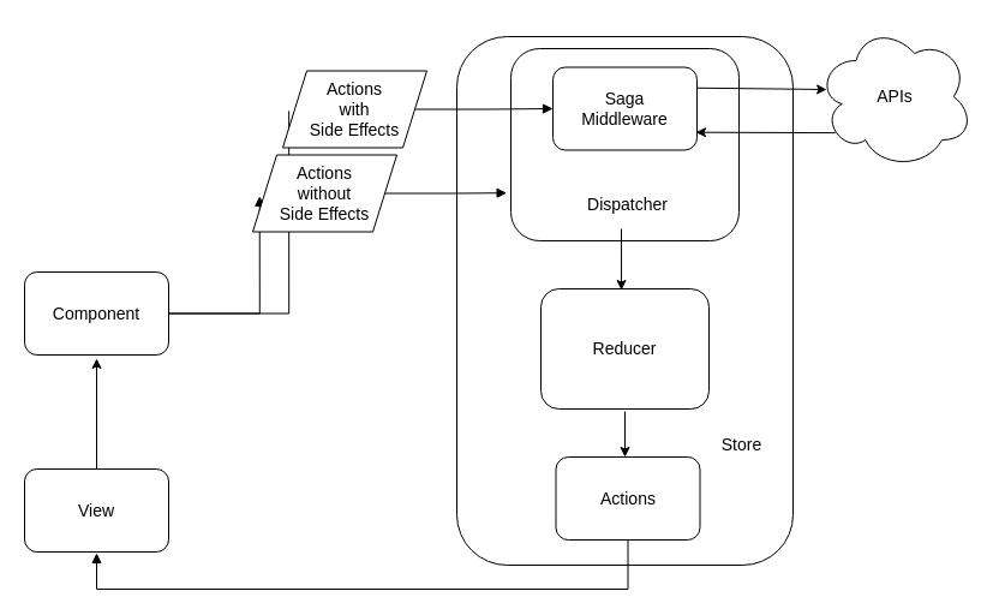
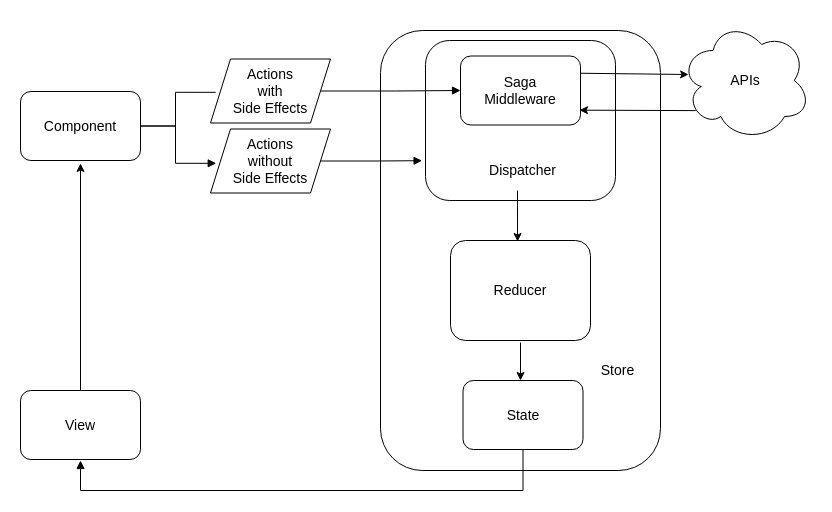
- <mxCell id="21" value="&lt;font style=&quot;font-size: 14px&quot;&gt;Actions&lt;br&gt;with&lt;br&gt;Side Effects&lt;/font&gt;" style="shape=parallelogram;perimeter=parallelogramPerimeter;whiteSpace=wrap;html=1;fixedSize=1;" vertex="1" parent="1"><mxGeometry x="235" y="58.5" width="120" height="64" as="geometry" /></mxCell>
+ <mxCell id="21" value="&lt;font style=&quot;font-size: 14px&quot;&gt;Actions&lt;br&gt;with&lt;br&gt;Side Effects&lt;/font&gt;" style="shape=parallelogram;perimeter=parallelogramPerimeter;whiteSpace=wrap;html=1;fixedSize=1;" vertex="1" parent="1"><mxGeometry x="210" y="58.5" width="120" height="64" as="geometry" /></mxCell>
- <mxCell id="16" value="&lt;font style=&quot;font-size: 14px&quot;&gt;Component&lt;/font&gt;" style="rounded=1;whiteSpace=wrap;html=1;" vertex="1" parent="1"><mxGeometry x="20" y="226" width="120" height="69" as="geometry" /></mxCell>
+ <mxCell id="16" value="&lt;font style=&quot;font-size: 14px&quot;&gt;Component&lt;/font&gt;" style="rounded=1;whiteSpace=wrap;html=1;" vertex="1" parent="1"><mxGeometry x="20" y="91" width="120" height="69" as="geometry" /></mxCell>
- <mxCell id="13" value="&lt;font style=&quot;font-size: 14px&quot;&gt;Actions&lt;/font&gt;" style="rounded=1;whiteSpace=wrap;html=1;" vertex="1" parent="1"><mxGeometry x="462.5" y="380" width="120" height="69" as="geometry" /></mxCell>
+ <mxCell id="13" value="&lt;font style=&quot;font-size: 14px&quot;&gt;State&lt;/font&gt;" style="rounded=1;whiteSpace=wrap;html=1;" vertex="1" parent="1"><mxGeometry x="462.5" y="380" width="120" height="69" as="geometry" /></mxCell>
